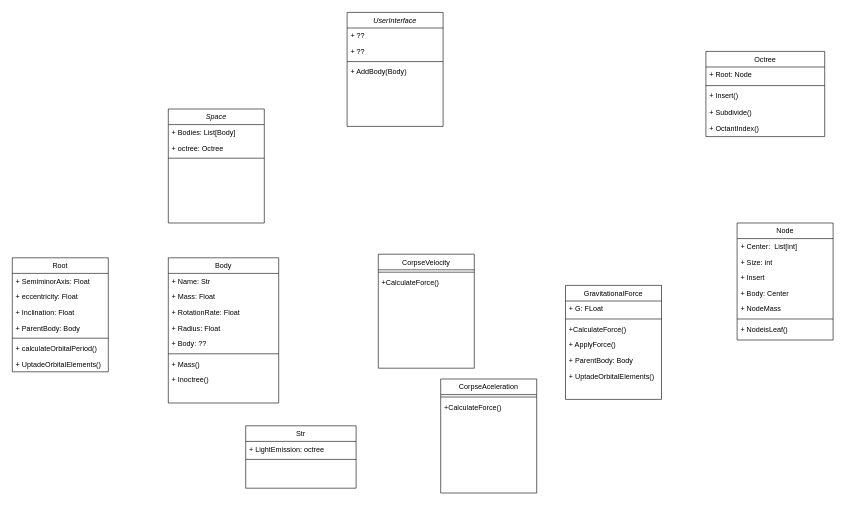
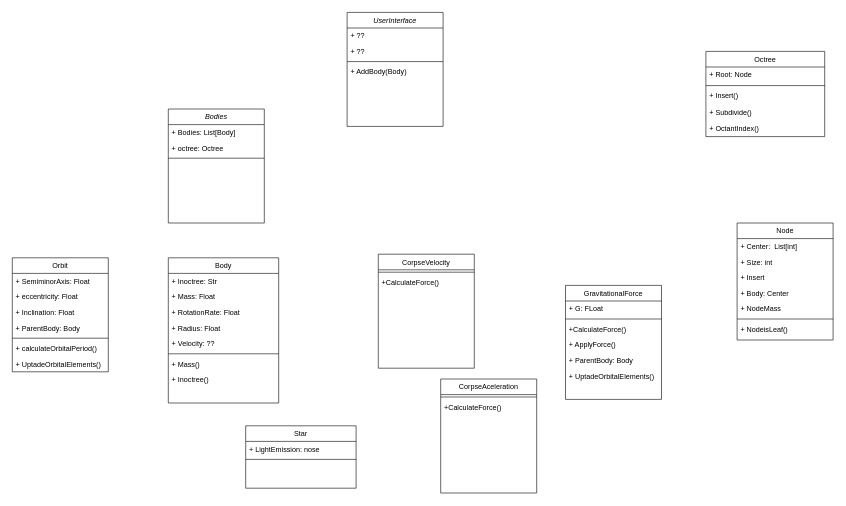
- <mxCell id="2" value="Space" style="swimlane;fontStyle=2;align=center;verticalAlign=top;childLayout=stackLayout;horizontal=1;startSize=26;horizontalStack=0;resizeParent=1;resizeLast=0;collapsible=1;marginBottom=0;rounded=0;shadow=0;strokeWidth=1;" parent="1" vertex="1"><mxGeometry x="280" y="181" width="160" height="190" as="geometry"><mxRectangle x="230" y="140" width="160" height="26" as="alternateBounds" /></mxGeometry></mxCell>
+ <mxCell id="2" value="Bodies" style="swimlane;fontStyle=2;align=center;verticalAlign=top;childLayout=stackLayout;horizontal=1;startSize=26;horizontalStack=0;resizeParent=1;resizeLast=0;collapsible=1;marginBottom=0;rounded=0;shadow=0;strokeWidth=1;" parent="1" vertex="1"><mxGeometry x="280" y="181" width="160" height="190" as="geometry"><mxRectangle x="230" y="140" width="160" height="26" as="alternateBounds" /></mxGeometry></mxCell>
- <mxCell id="15" value="Root" style="swimlane;fontStyle=0;align=center;verticalAlign=top;childLayout=stackLayout;horizontal=1;startSize=26;horizontalStack=0;resizeParent=1;resizeLast=0;collapsible=1;marginBottom=0;rounded=0;shadow=0;strokeWidth=1;" parent="1" vertex="1"><mxGeometry x="20" y="429" width="160" height="190" as="geometry"><mxRectangle x="550" y="140" width="160" height="26" as="alternateBounds" /></mxGeometry></mxCell>
+ <mxCell id="15" value="Orbit" style="swimlane;fontStyle=0;align=center;verticalAlign=top;childLayout=stackLayout;horizontal=1;startSize=26;horizontalStack=0;resizeParent=1;resizeLast=0;collapsible=1;marginBottom=0;rounded=0;shadow=0;strokeWidth=1;" parent="1" vertex="1"><mxGeometry x="20" y="429" width="160" height="190" as="geometry"><mxRectangle x="550" y="140" width="160" height="26" as="alternateBounds" /></mxGeometry></mxCell>
- <mxCell id="7" value="+ Name: Str" style="text;align=left;verticalAlign=top;spacingLeft=4;spacingRight=4;overflow=hidden;rotatable=0;points=[[0,0.5],[1,0.5]];portConstraint=eastwest;" vertex="1" parent="6"><mxGeometry y="26" width="184" height="26" as="geometry" /></mxCell>
+ <mxCell id="7" value="+ Inoctree: Str" style="text;align=left;verticalAlign=top;spacingLeft=4;spacingRight=4;overflow=hidden;rotatable=0;points=[[0,0.5],[1,0.5]];portConstraint=eastwest;" vertex="1" parent="6"><mxGeometry y="26" width="184" height="26" as="geometry" /></mxCell>
- <mxCell id="11" value="+ Body: ?? " style="text;align=left;verticalAlign=top;spacingLeft=4;spacingRight=4;overflow=hidden;rotatable=0;points=[[0,0.5],[1,0.5]];portConstraint=eastwest;rounded=0;shadow=0;html=0;" vertex="1" parent="6"><mxGeometry y="130" width="184" height="26" as="geometry" /></mxCell>
+ <mxCell id="11" value="+ Velocity: ?? " style="text;align=left;verticalAlign=top;spacingLeft=4;spacingRight=4;overflow=hidden;rotatable=0;points=[[0,0.5],[1,0.5]];portConstraint=eastwest;rounded=0;shadow=0;html=0;" vertex="1" parent="6"><mxGeometry y="130" width="184" height="26" as="geometry" /></mxCell>
- <mxCell id="55" value="Str" style="swimlane;fontStyle=0;align=center;verticalAlign=top;childLayout=stackLayout;horizontal=1;startSize=26;horizontalStack=0;resizeParent=1;resizeLast=0;collapsible=1;marginBottom=0;rounded=0;shadow=0;strokeWidth=1;" vertex="1" parent="1"><mxGeometry x="409" y="709" width="184" height="104" as="geometry"><mxRectangle x="533" y="474" width="160" height="26" as="alternateBounds" /></mxGeometry></mxCell>
+ <mxCell id="55" value="Star" style="swimlane;fontStyle=0;align=center;verticalAlign=top;childLayout=stackLayout;horizontal=1;startSize=26;horizontalStack=0;resizeParent=1;resizeLast=0;collapsible=1;marginBottom=0;rounded=0;shadow=0;strokeWidth=1;" vertex="1" parent="1"><mxGeometry x="409" y="709" width="184" height="104" as="geometry"><mxRectangle x="533" y="474" width="160" height="26" as="alternateBounds" /></mxGeometry></mxCell>
- <mxCell id="56" value="+ LightEmission: octree" style="text;align=left;verticalAlign=top;spacingLeft=4;spacingRight=4;overflow=hidden;rotatable=0;points=[[0,0.5],[1,0.5]];portConstraint=eastwest;" vertex="1" parent="55"><mxGeometry y="26" width="184" height="26" as="geometry" /></mxCell>
+ <mxCell id="56" value="+ LightEmission: nose" style="text;align=left;verticalAlign=top;spacingLeft=4;spacingRight=4;overflow=hidden;rotatable=0;points=[[0,0.5],[1,0.5]];portConstraint=eastwest;" vertex="1" parent="55"><mxGeometry y="26" width="184" height="26" as="geometry" /></mxCell>
